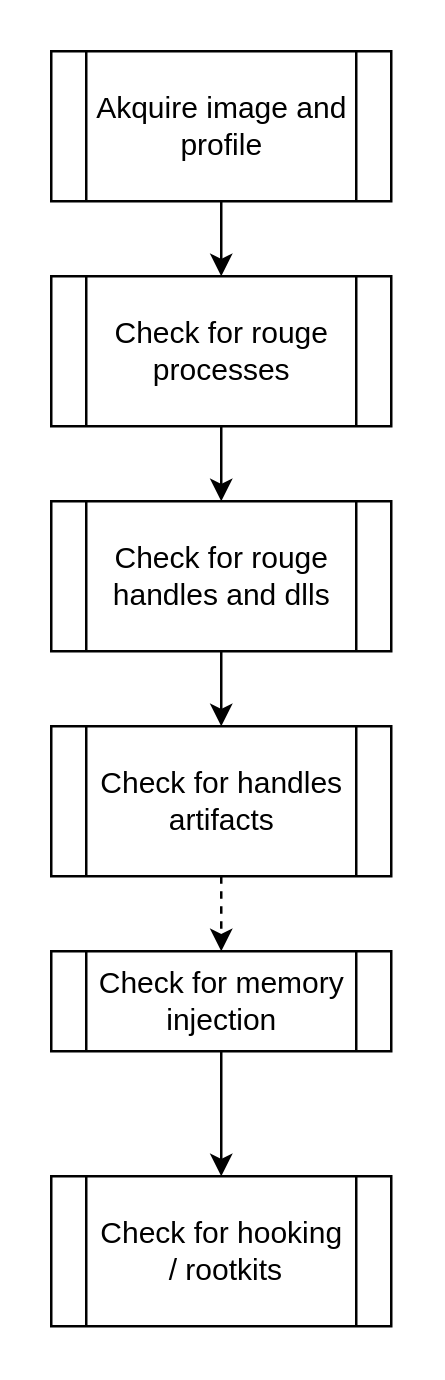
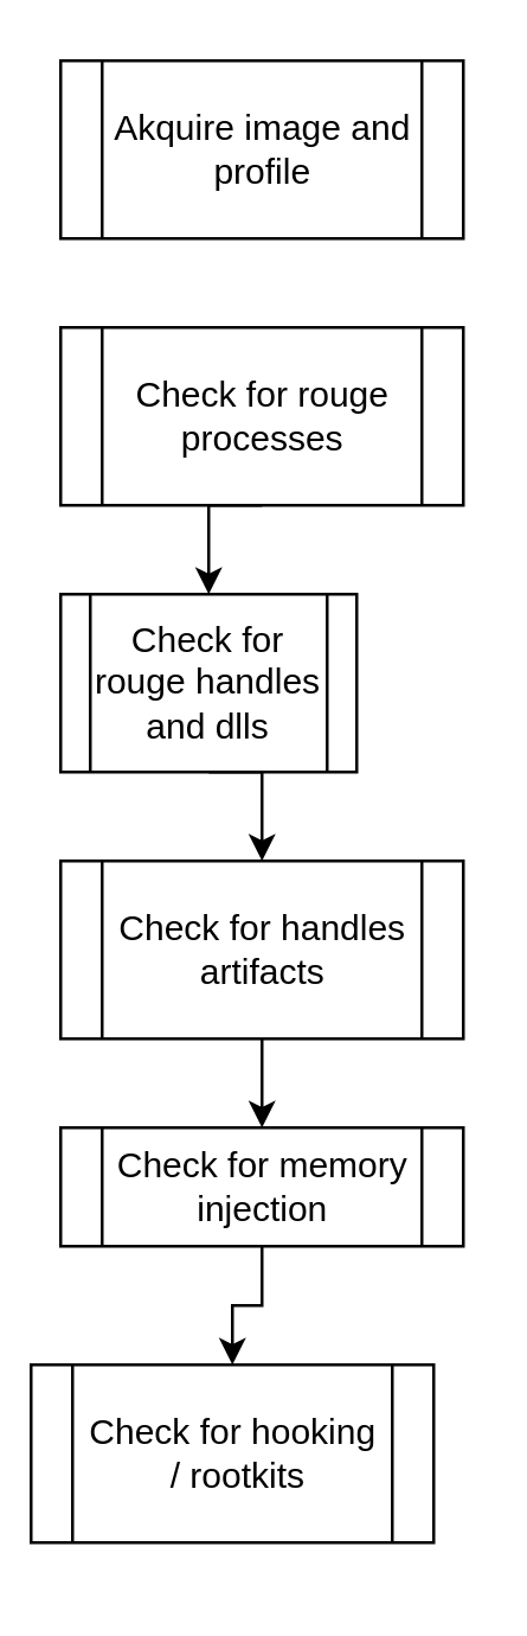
- <mxCell id="2" style="edgeStyle=orthogonalEdgeStyle;rounded=0;orthogonalLoop=1;jettySize=auto;html=1;exitX=0.5;exitY=1;exitDx=0;exitDy=0;entryX=0.5;entryY=0;entryDx=0;entryDy=0;" edge="1" parent="1" source="3" target="5"><mxGeometry relative="1" as="geometry" /></mxCell>
- <mxCell id="7" value="Check for rouge handles and dlls" style="shape=process;whiteSpace=wrap;html=1;backgroundOutline=1;" vertex="1" parent="1"><mxGeometry x="20" y="200" width="136" height="60" as="geometry" /></mxCell>
+ <mxCell id="7" value="Check for rouge handles and dlls" style="shape=process;whiteSpace=wrap;html=1;backgroundOutline=1;" vertex="1" parent="1"><mxGeometry x="20" y="200" width="100" height="60" as="geometry" /></mxCell>
- <mxCell id="8" style="edgeStyle=orthogonalEdgeStyle;rounded=0;orthogonalLoop=1;jettySize=auto;html=1;exitX=0.5;exitY=1;exitDx=0;exitDy=0;entryX=0.5;entryY=0;entryDx=0;entryDy=0;dashed=1;" edge="1" parent="1" source="9" target="11"><mxGeometry relative="1" as="geometry" /></mxCell>
+ <mxCell id="8" style="edgeStyle=orthogonalEdgeStyle;rounded=0;orthogonalLoop=1;jettySize=auto;html=1;exitX=0.5;exitY=1;exitDx=0;exitDy=0;entryX=0.5;entryY=0;entryDx=0;entryDy=0;" edge="1" parent="1" source="9" target="11"><mxGeometry relative="1" as="geometry" /></mxCell>
- <mxCell id="12" value="&lt;div&gt;Check for hooking&lt;/div&gt;&amp;nbsp;/ rootkits" style="shape=process;whiteSpace=wrap;html=1;backgroundOutline=1;" vertex="1" parent="1"><mxGeometry x="20" y="470" width="136" height="60" as="geometry" /></mxCell>
+ <mxCell id="12" value="&lt;div&gt;Check for hooking&lt;/div&gt;&amp;nbsp;/ rootkits" style="shape=process;whiteSpace=wrap;html=1;backgroundOutline=1;" vertex="1" parent="1"><mxGeometry x="10" y="460" width="136" height="60" as="geometry" /></mxCell>
